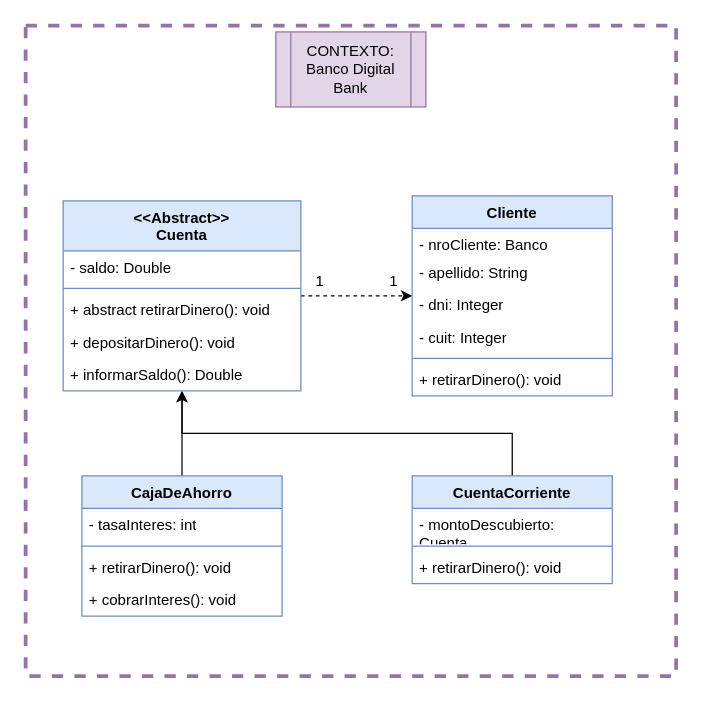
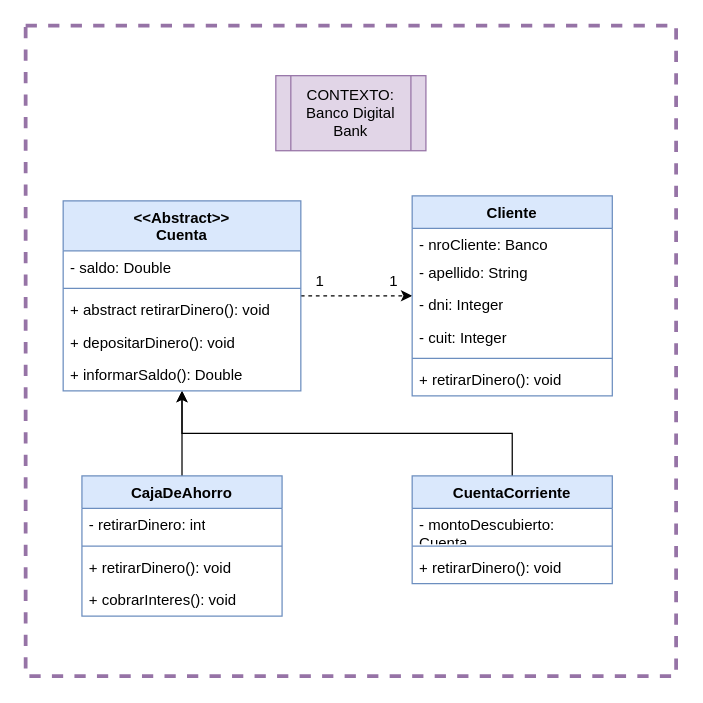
- <mxCell id="8" value="CONTEXTO:&lt;br&gt;Banco Digital Bank" style="shape=process;whiteSpace=wrap;html=1;backgroundOutline=1;fillColor=#e1d5e7;strokeColor=#9673a6;" parent="1" vertex="1"><mxGeometry x="220" y="25" width="120" height="60" as="geometry" /></mxCell>
+ <mxCell id="8" value="CONTEXTO:&lt;br&gt;Banco Digital Bank" style="shape=process;whiteSpace=wrap;html=1;backgroundOutline=1;fillColor=#e1d5e7;strokeColor=#9673a6;" parent="1" vertex="1"><mxGeometry x="220" y="60" width="120" height="60" as="geometry" /></mxCell>
- <mxCell id="4" value="- tasaInteres: int" style="text;strokeColor=none;fillColor=none;align=left;verticalAlign=top;spacingLeft=4;spacingRight=4;overflow=hidden;rotatable=0;points=[[0,0.5],[1,0.5]];portConstraint=eastwest;whiteSpace=wrap;html=1;" vertex="1" parent="3"><mxGeometry y="26" width="160" height="26" as="geometry" /></mxCell>
+ <mxCell id="4" value="- retirarDinero: int" style="text;strokeColor=none;fillColor=none;align=left;verticalAlign=top;spacingLeft=4;spacingRight=4;overflow=hidden;rotatable=0;points=[[0,0.5],[1,0.5]];portConstraint=eastwest;whiteSpace=wrap;html=1;" vertex="1" parent="3"><mxGeometry y="26" width="160" height="26" as="geometry" /></mxCell>
